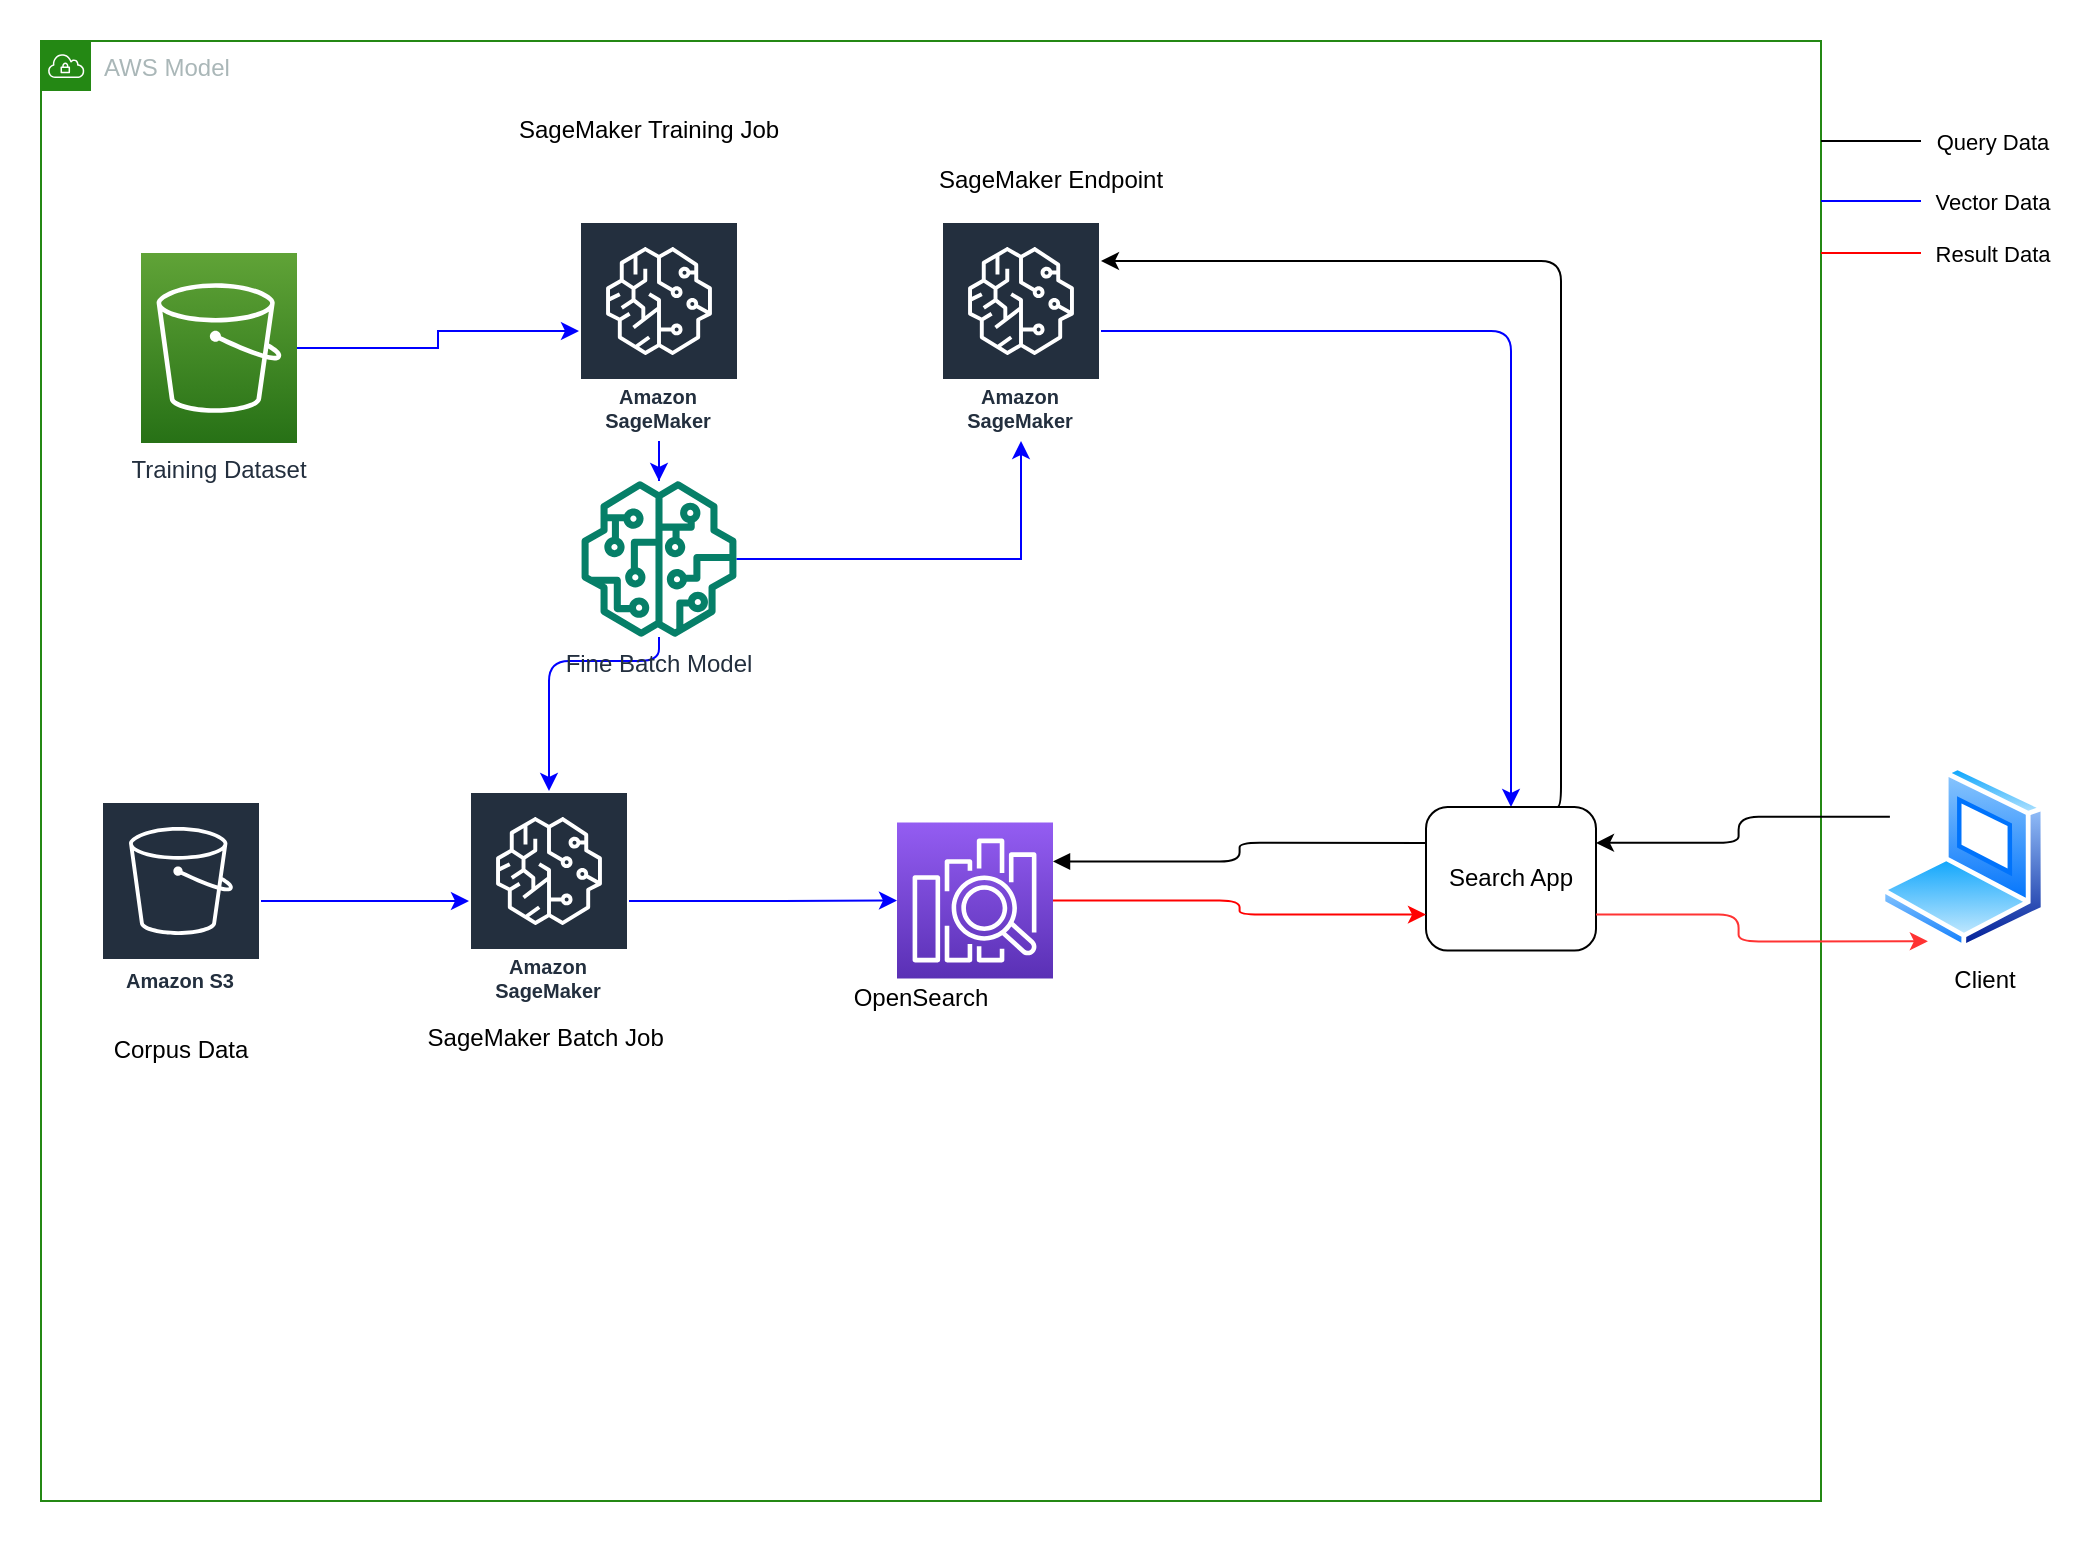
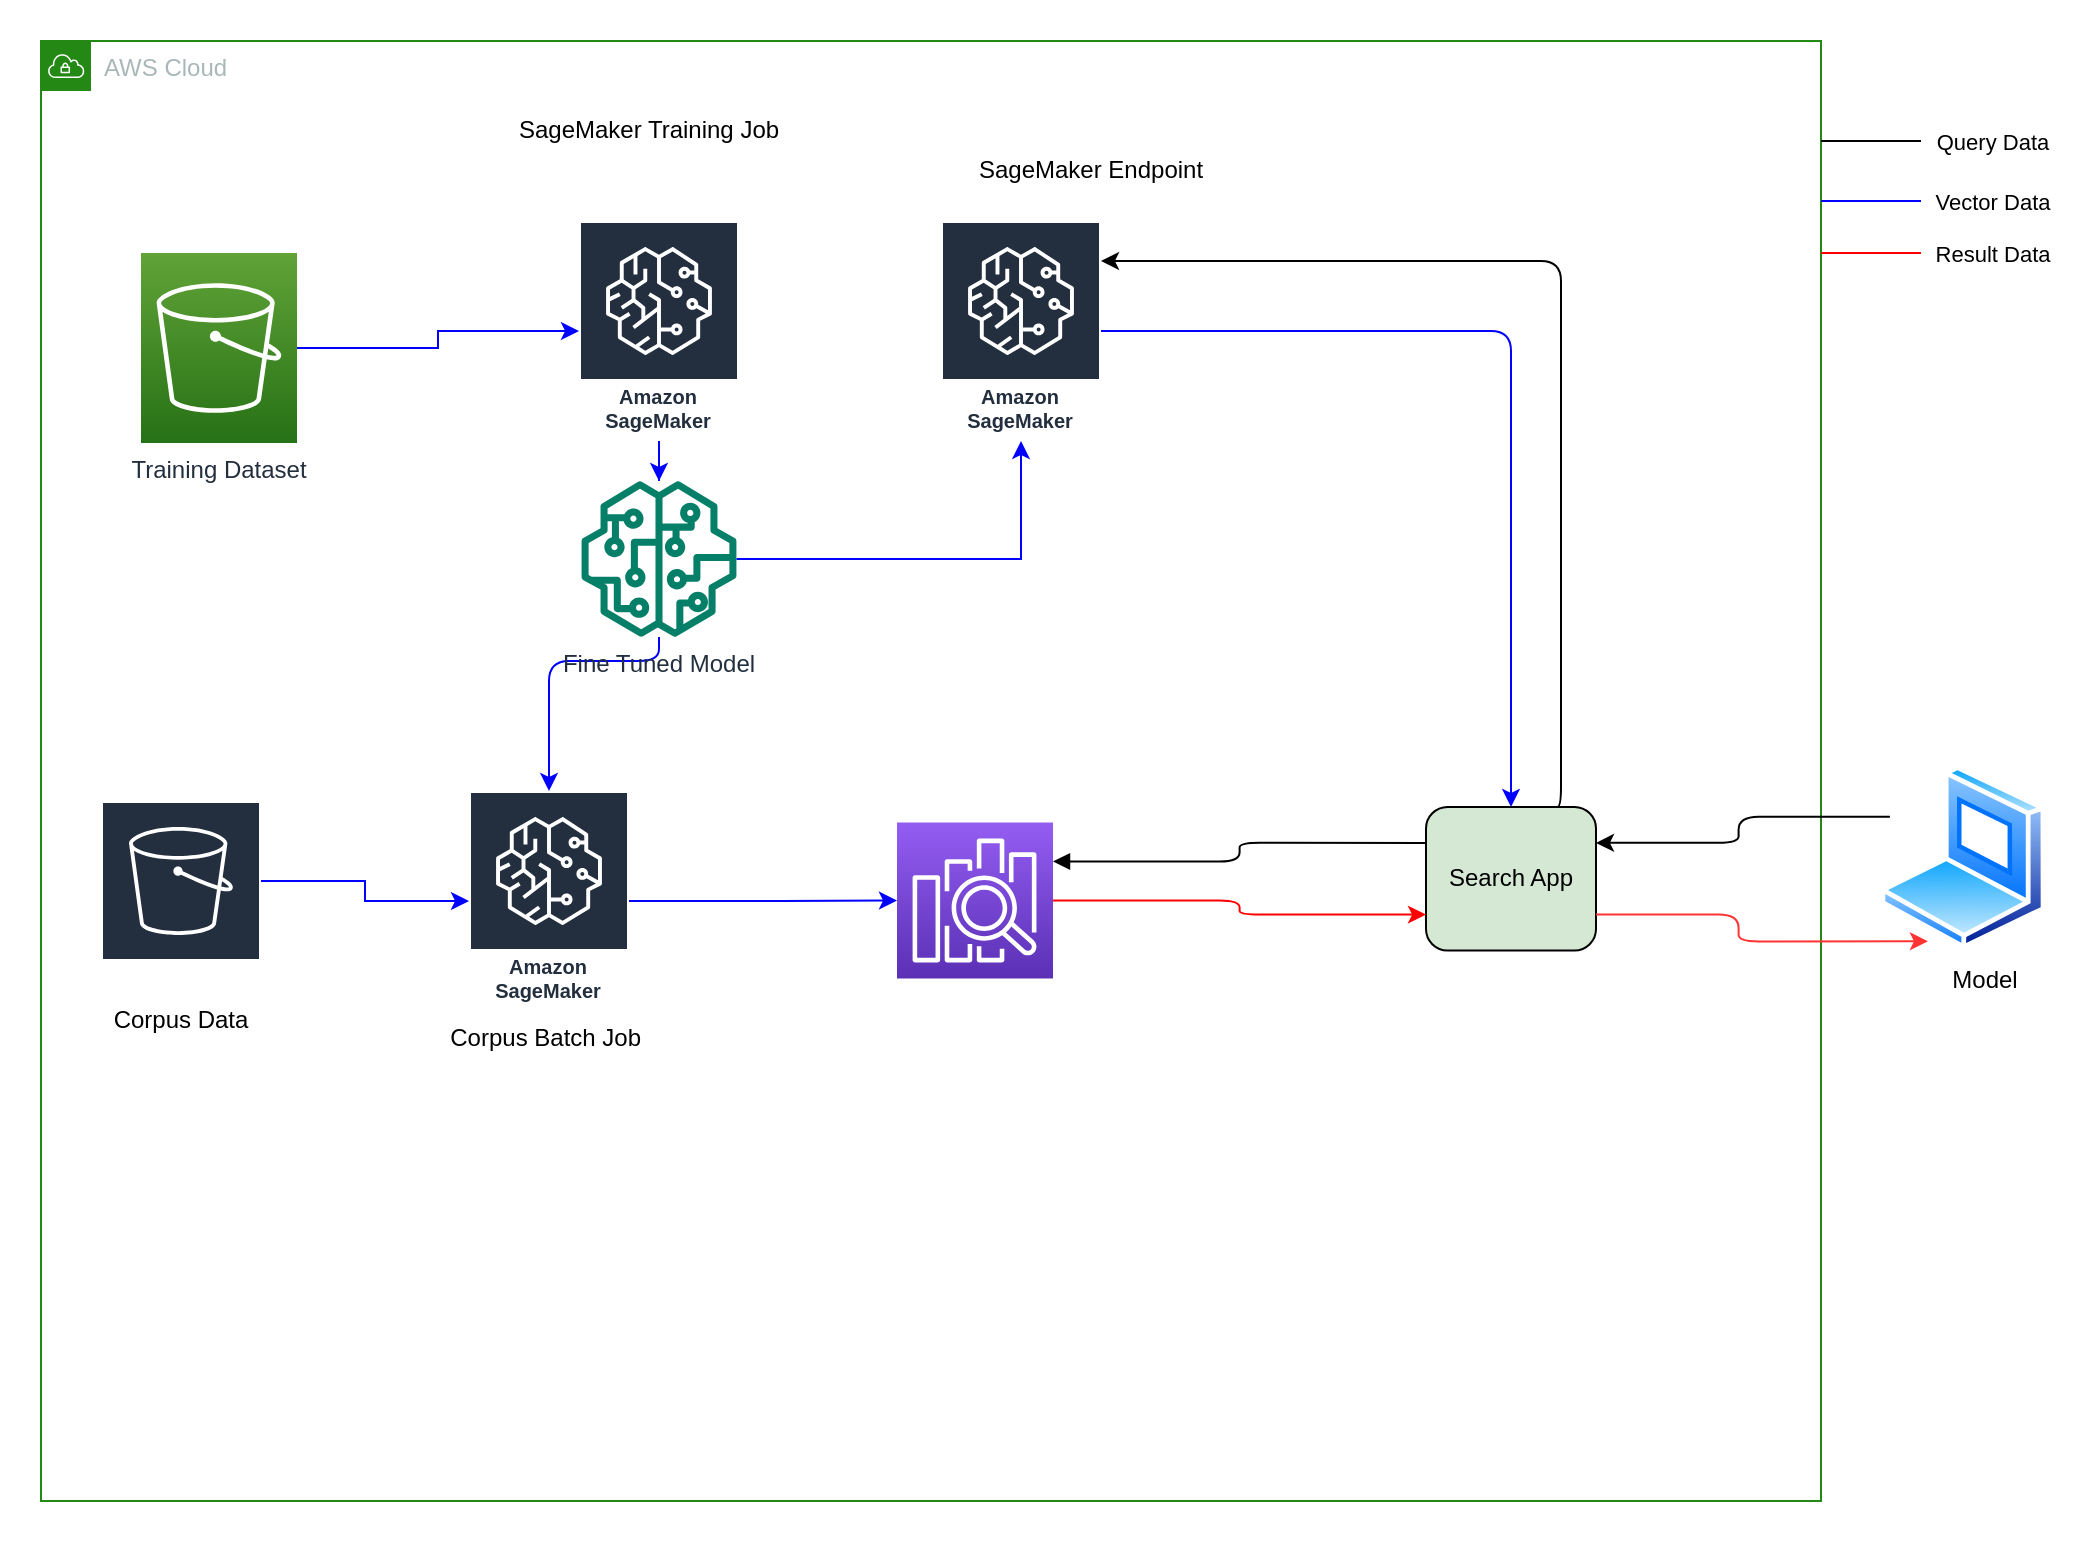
- <mxCell id="2" value="AWS Model" style="points=[[0,0],[0.25,0],[0.5,0],[0.75,0],[1,0],[1,0.25],[1,0.5],[1,0.75],[1,1],[0.75,1],[0.5,1],[0.25,1],[0,1],[0,0.75],[0,0.5],[0,0.25]];outlineConnect=0;gradientColor=none;html=1;whiteSpace=wrap;fontSize=12;fontStyle=0;container=1;pointerEvents=0;collapsible=0;recursiveResize=0;shape=mxgraph.aws4.group;grIcon=mxgraph.aws4.group_vpc;strokeColor=#248814;fillColor=none;verticalAlign=top;align=left;spacingLeft=30;fontColor=#AAB7B8;dashed=0;" parent="1" vertex="1"><mxGeometry x="20" y="20" width="890" height="730" as="geometry" /></mxCell>
+ <mxCell id="2" value="AWS Cloud" style="points=[[0,0],[0.25,0],[0.5,0],[0.75,0],[1,0],[1,0.25],[1,0.5],[1,0.75],[1,1],[0.75,1],[0.5,1],[0.25,1],[0,1],[0,0.75],[0,0.5],[0,0.25]];outlineConnect=0;gradientColor=none;html=1;whiteSpace=wrap;fontSize=12;fontStyle=0;container=1;pointerEvents=0;collapsible=0;recursiveResize=0;shape=mxgraph.aws4.group;grIcon=mxgraph.aws4.group_vpc;strokeColor=#248814;fillColor=none;verticalAlign=top;align=left;spacingLeft=30;fontColor=#AAB7B8;dashed=0;" parent="1" vertex="1"><mxGeometry x="20" y="20" width="890" height="730" as="geometry" /></mxCell>
- <mxCell id="13" value="SageMaker Endpoint" style="text;html=1;align=center;verticalAlign=middle;resizable=0;points=[];autosize=1;strokeColor=none;fillColor=none;" parent="2" vertex="1"><mxGeometry x="440" y="60" width="130" height="20" as="geometry" /></mxCell>
+ <mxCell id="13" value="SageMaker Endpoint" style="text;html=1;align=center;verticalAlign=middle;resizable=0;points=[];autosize=1;strokeColor=none;fillColor=none;" parent="2" vertex="1"><mxGeometry x="460" y="55" width="130" height="20" as="geometry" /></mxCell>
- <mxCell id="9" value="Fine Batch Model" style="sketch=0;outlineConnect=0;fontColor=#232F3E;gradientColor=none;fillColor=#067F68;strokeColor=none;dashed=0;verticalLabelPosition=bottom;verticalAlign=top;align=center;html=1;fontSize=12;fontStyle=0;aspect=fixed;pointerEvents=1;shape=mxgraph.aws4.sagemaker_model;" parent="2" vertex="1"><mxGeometry x="270" y="220" width="78" height="78" as="geometry" /></mxCell>
+ <mxCell id="9" value="Fine Tuned Model" style="sketch=0;outlineConnect=0;fontColor=#232F3E;gradientColor=none;fillColor=#067F68;strokeColor=none;dashed=0;verticalLabelPosition=bottom;verticalAlign=top;align=center;html=1;fontSize=12;fontStyle=0;aspect=fixed;pointerEvents=1;shape=mxgraph.aws4.sagemaker_model;" parent="2" vertex="1"><mxGeometry x="270" y="220" width="78" height="78" as="geometry" /></mxCell>
- <mxCell id="15" value="Search App" style="rounded=1;whiteSpace=wrap;html=1;" parent="2" vertex="1"><mxGeometry x="692.5" y="383" width="85" height="71.75" as="geometry" /></mxCell>
+ <mxCell id="15" value="Search App" style="rounded=1;whiteSpace=wrap;html=1;fillColor=#d5e8d4;" parent="2" vertex="1"><mxGeometry x="692.5" y="383" width="85" height="71.75" as="geometry" /></mxCell>
- <mxCell id="4" value="Amazon S3" style="sketch=0;outlineConnect=0;fontColor=#232F3E;gradientColor=none;strokeColor=#ffffff;fillColor=#232F3E;dashed=0;verticalLabelPosition=middle;verticalAlign=bottom;align=center;html=1;whiteSpace=wrap;fontSize=10;fontStyle=1;spacing=3;shape=mxgraph.aws4.productIcon;prIcon=mxgraph.aws4.s3;" parent="2" vertex="1"><mxGeometry x="30" y="380" width="80" height="100" as="geometry" /></mxCell>
+ <mxCell id="4" value="Amazon S3" style="sketch=0;outlineConnect=0;fontColor=#232F3E;gradientColor=none;strokeColor=#ffffff;fillColor=#232F3E;dashed=0;verticalLabelPosition=middle;verticalAlign=bottom;align=center;html=1;whiteSpace=wrap;fontSize=10;fontStyle=1;spacing=3;shape=mxgraph.aws4.productIcon;prIcon=mxgraph.aws4.s3;" parent="2" vertex="1"><mxGeometry x="30" y="380" width="80" height="80" as="geometry" /></mxCell>
- <mxCell id="27" value="Client" style="text;html=1;align=center;verticalAlign=middle;resizable=0;points=[];autosize=1;strokeColor=none;fillColor=none;" parent="1" vertex="1"><mxGeometry x="966.5" y="480" width="50" height="20" as="geometry" /></mxCell>
+ <mxCell id="27" value="Model" style="text;html=1;align=center;verticalAlign=middle;resizable=0;points=[];autosize=1;strokeColor=none;fillColor=none;" parent="1" vertex="1"><mxGeometry x="966.5" y="480" width="50" height="20" as="geometry" /></mxCell>
- <mxCell id="32" value="OpenSearch" style="text;html=1;align=center;verticalAlign=middle;resizable=0;points=[];autosize=1;strokeColor=none;fillColor=none;" parent="1" vertex="1"><mxGeometry x="420" y="488.75" width="80" height="20" as="geometry" /></mxCell>
- <mxCell id="10" value="SageMaker Batch Job&amp;nbsp;" style="text;html=1;align=center;verticalAlign=middle;resizable=0;points=[];autosize=1;strokeColor=none;fillColor=none;" parent="2" vertex="1"><mxGeometry x="184" y="488.75" width="140" height="20" as="geometry" /></mxCell>
+ <mxCell id="10" value="Corpus Batch Job&amp;nbsp;" style="text;html=1;align=center;verticalAlign=middle;resizable=0;points=[];autosize=1;strokeColor=none;fillColor=none;" parent="2" vertex="1"><mxGeometry x="184" y="488.75" width="140" height="20" as="geometry" /></mxCell>
- <mxCell id="16" value="Corpus Data" style="text;html=1;align=center;verticalAlign=middle;resizable=0;points=[];autosize=1;strokeColor=none;fillColor=none;" parent="2" vertex="1"><mxGeometry x="30" y="495" width="80" height="20" as="geometry" /></mxCell>
+ <mxCell id="16" value="Corpus Data" style="text;html=1;align=center;verticalAlign=middle;resizable=0;points=[];autosize=1;strokeColor=none;fillColor=none;" parent="2" vertex="1"><mxGeometry x="30" y="480" width="80" height="20" as="geometry" /></mxCell>
